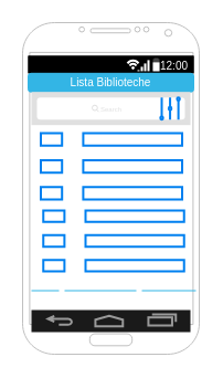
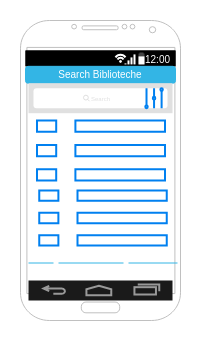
- <mxCell id="6" value="&lt;font size=&quot;1&quot;&gt;Lista Biblioteche&lt;/font&gt;" style="whiteSpace=wrap;html=1;shadow=0;dashed=0;fontSize=10;align=center;fillColor=#33b5e5;strokeColor=#33B5E5;fontColor=#FFFFFF;rounded=1;" vertex="1" parent="1"><mxGeometry x="25" y="65.83" width="150" height="16.88" as="geometry" /></mxCell>
+ <mxCell id="6" value="&lt;font size=&quot;1&quot;&gt;Search Biblioteche&lt;/font&gt;" style="whiteSpace=wrap;html=1;shadow=0;dashed=0;fontSize=10;align=center;fillColor=#33b5e5;strokeColor=#33B5E5;fontColor=#FFFFFF;rounded=1;" vertex="1" parent="1"><mxGeometry x="25" y="65.83" width="150" height="16.88" as="geometry" /></mxCell>
